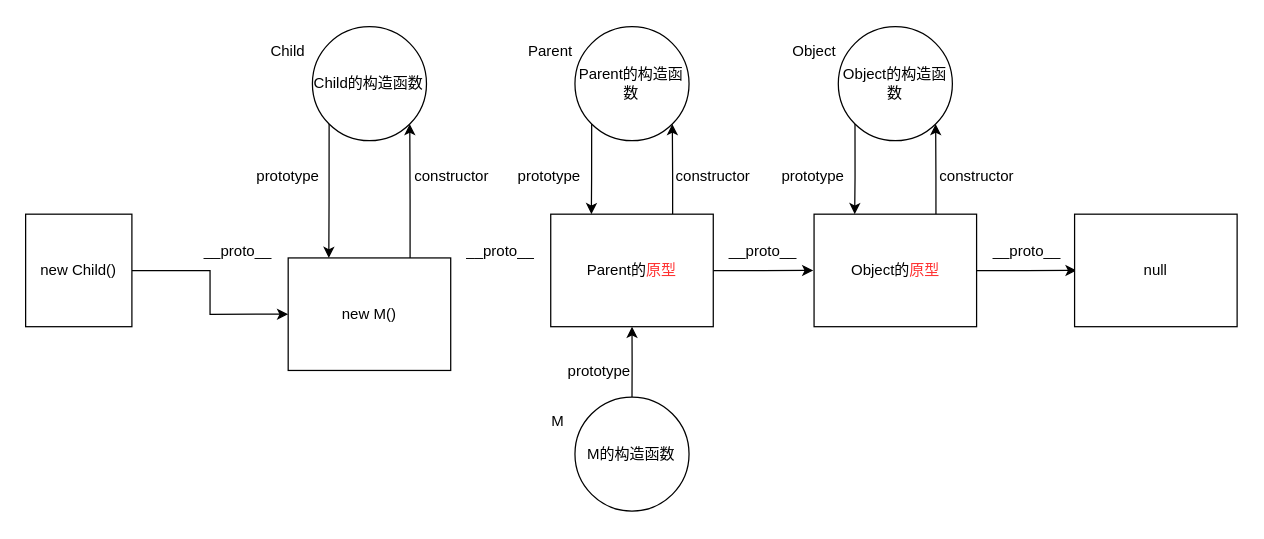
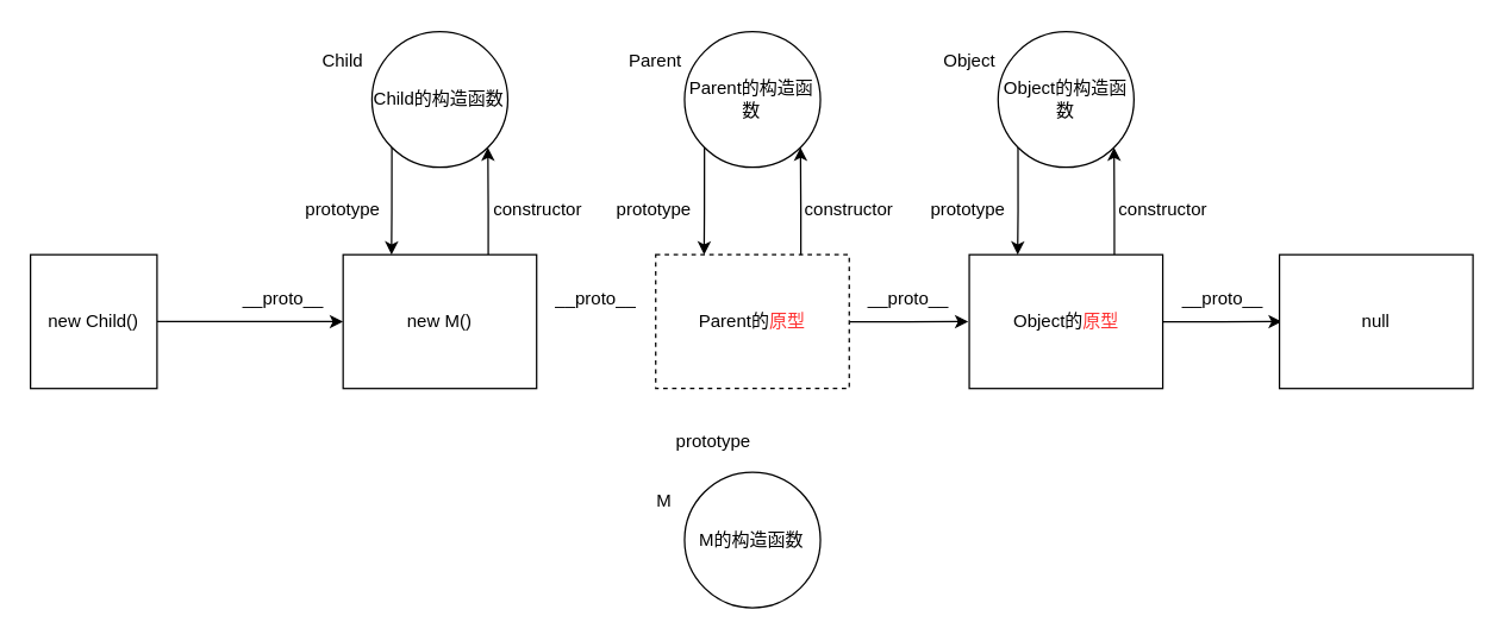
- <mxCell id="12" value="Parent的&lt;font color=&quot;#ff3333&quot;&gt;原型&lt;/font&gt;" style="rounded=0;whiteSpace=wrap;html=1;" vertex="1" parent="1"><mxGeometry x="440" y="170.75" width="130" height="90" as="geometry" /></mxCell>
+ <mxCell id="12" value="Parent的&lt;font color=&quot;#ff3333&quot;&gt;原型&lt;/font&gt;" style="rounded=0;whiteSpace=wrap;html=1;dashed=1;" vertex="1" parent="1"><mxGeometry x="440" y="170.75" width="130" height="90" as="geometry" /></mxCell>
- <mxCell id="9" value="new M()" style="rounded=0;whiteSpace=wrap;html=1;" vertex="1" parent="1"><mxGeometry x="230" y="205.75" width="130" height="90" as="geometry" /></mxCell>
+ <mxCell id="9" value="new M()" style="rounded=0;whiteSpace=wrap;html=1;" vertex="1" parent="1"><mxGeometry x="230" y="170.75" width="130" height="90" as="geometry" /></mxCell>
- <mxCell id="32" style="edgeStyle=orthogonalEdgeStyle;rounded=0;orthogonalLoop=1;jettySize=auto;html=1;entryX=0.5;entryY=1;entryDx=0;entryDy=0;" edge="1" parent="1" source="33" target="12"><mxGeometry relative="1" as="geometry" /></mxCell>
